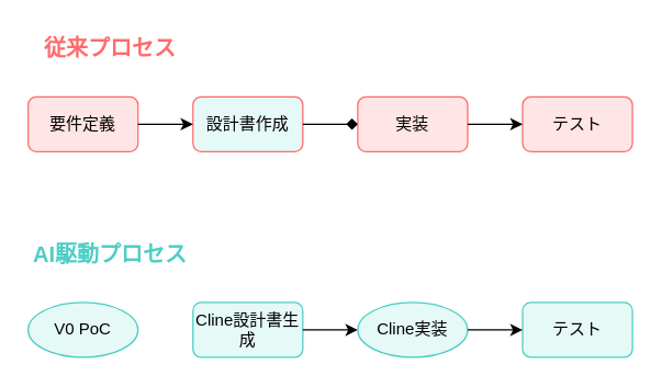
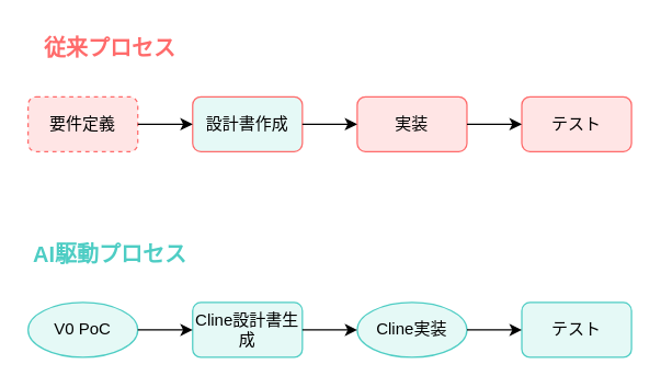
- <mxCell id="3" value="要件定義" style="rounded=1;whiteSpace=wrap;html=1;fillColor=#FFE5E5;strokeColor=#FF6B6B;fontSize=12;" vertex="1" parent="1"><mxGeometry x="20" y="70" width="80" height="40" as="geometry" /></mxCell>
+ <mxCell id="3" value="要件定義" style="rounded=1;whiteSpace=wrap;html=1;fillColor=#FFE5E5;strokeColor=#FF6B6B;fontSize=12;dashed=1;" vertex="1" parent="1"><mxGeometry x="20" y="70" width="80" height="40" as="geometry" /></mxCell>
- <mxCell id="8" value="" style="endArrow=diamond;html=1;rounded=0;exitX=1;exitY=0.5;exitDx=0;exitDy=0;entryX=0;entryY=0.5;entryDx=0;entryDy=0;" edge="1" parent="1" source="4" target="5"><mxGeometry width="50" height="50" relative="1" as="geometry"><mxPoint x="230" y="90" as="sourcePoint" /><mxPoint x="250" y="90" as="targetPoint" /></mxGeometry></mxCell>
+ <mxCell id="8" value="" style="endArrow=classic;html=1;rounded=0;exitX=1;exitY=0.5;exitDx=0;exitDy=0;entryX=0;entryY=0.5;entryDx=0;entryDy=0;" edge="1" parent="1" source="4" target="5"><mxGeometry width="50" height="50" relative="1" as="geometry"><mxPoint x="230" y="90" as="sourcePoint" /><mxPoint x="250" y="90" as="targetPoint" /></mxGeometry></mxCell>
+ <mxCell id="15" value="" style="endArrow=classic;html=1;rounded=0;exitX=1;exitY=0.5;exitDx=0;exitDy=0;entryX=0;entryY=0.5;entryDx=0;entryDy=0;" edge="1" parent="1" source="11" target="12"><mxGeometry width="50" height="50" relative="1" as="geometry"><mxPoint x="110" y="240" as="sourcePoint" /><mxPoint x="130" y="240" as="targetPoint" /></mxGeometry></mxCell>
